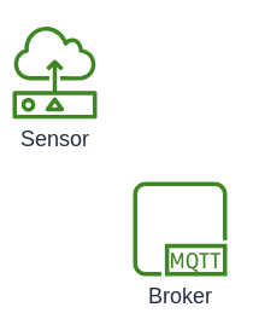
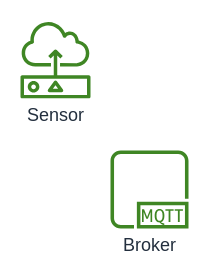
- <mxCell id="3" value="Sensor" style="sketch=0;outlineConnect=0;fontColor=#232F3E;gradientColor=none;fillColor=#3F8624;strokeColor=none;dashed=0;verticalLabelPosition=bottom;verticalAlign=top;align=center;html=1;fontSize=18;fontStyle=0;aspect=fixed;pointerEvents=1;shape=mxgraph.aws4.sensor;" vertex="1" parent="1"><mxGeometry x="10" y="20" width="70" height="78" as="geometry" /></mxCell>
+ <mxCell id="3" value="Sensor" style="sketch=0;outlineConnect=0;fontColor=#232F3E;gradientColor=none;fillColor=#3F8624;strokeColor=none;dashed=0;verticalLabelPosition=bottom;verticalAlign=top;align=center;html=1;fontSize=18;fontStyle=0;aspect=fixed;pointerEvents=1;shape=mxgraph.aws4.sensor;" vertex="1" parent="1"><mxGeometry x="20" y="20" width="70" height="78" as="geometry" /></mxCell>
